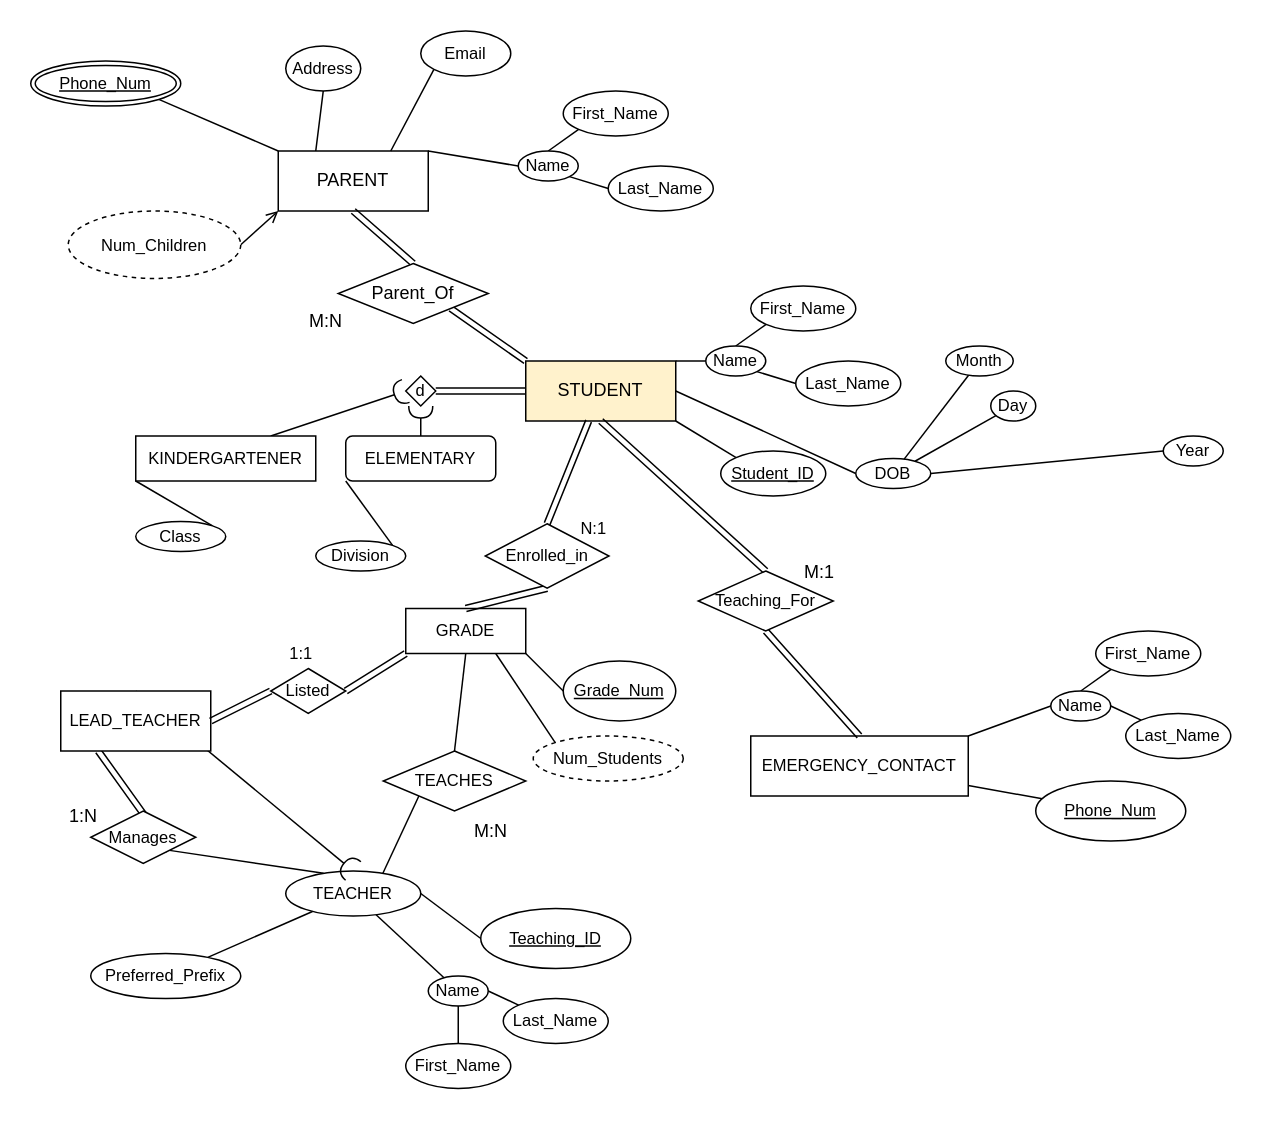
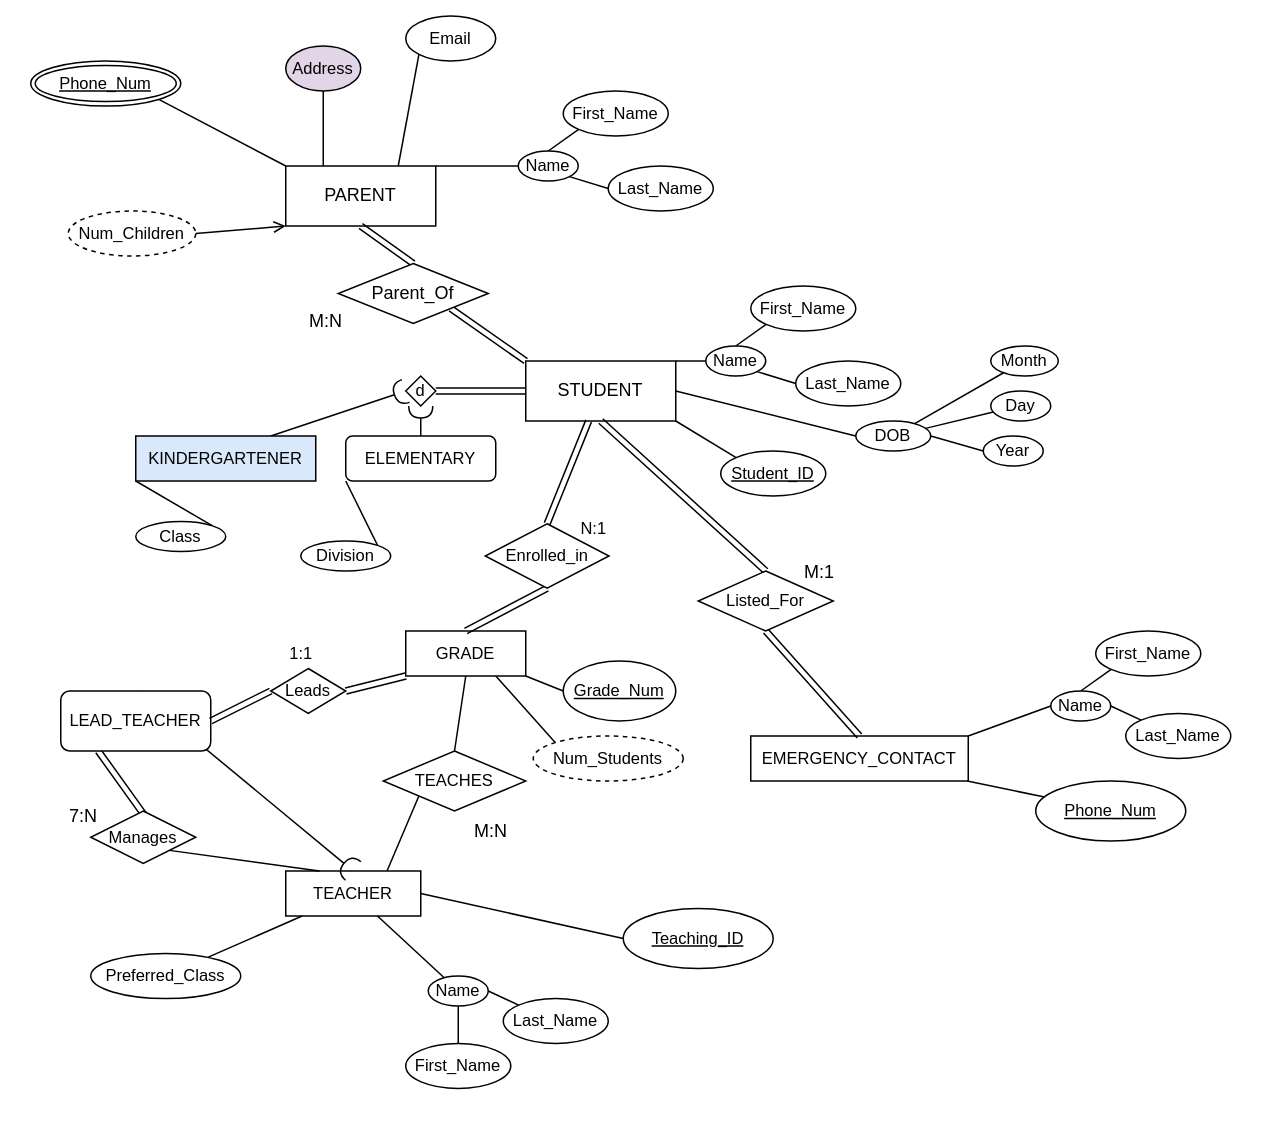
- <mxCell id="45" value="Email" style="ellipse;whiteSpace=wrap;html=1;align=center;fontFamily=Helvetica;fontSize=11;fontColor=default;" parent="1" vertex="1"><mxGeometry x="280" y="20" width="60" height="30" as="geometry" /></mxCell>
+ <mxCell id="45" value="Email" style="ellipse;whiteSpace=wrap;html=1;align=center;fontFamily=Helvetica;fontSize=11;fontColor=default;" parent="1" vertex="1"><mxGeometry x="270" y="10" width="60" height="30" as="geometry" /></mxCell>
- <mxCell id="43" value="Address" style="ellipse;whiteSpace=wrap;html=1;align=center;fontFamily=Helvetica;fontSize=11;fontColor=default;" parent="1" vertex="1"><mxGeometry x="190" y="30" width="50" height="30" as="geometry" /></mxCell>
+ <mxCell id="43" value="Address" style="ellipse;whiteSpace=wrap;html=1;align=center;fontFamily=Helvetica;fontSize=11;fontColor=default;fillColor=#e1d5e7;" parent="1" vertex="1"><mxGeometry x="190" y="30" width="50" height="30" as="geometry" /></mxCell>
- <mxCell id="5" value="PARENT" style="whiteSpace=wrap;html=1;align=center;" parent="1" vertex="1"><mxGeometry x="185" y="100" width="100" height="40" as="geometry" /></mxCell>
+ <mxCell id="5" value="PARENT" style="whiteSpace=wrap;html=1;align=center;" parent="1" vertex="1"><mxGeometry x="190" y="110" width="100" height="40" as="geometry" /></mxCell>
- <mxCell id="81" value="Num_Children" style="ellipse;whiteSpace=wrap;html=1;align=center;dashed=1;fontFamily=Helvetica;fontSize=11;fontColor=default;" parent="1" vertex="1"><mxGeometry x="45" y="140" width="115" height="45" as="geometry" /></mxCell>
+ <mxCell id="81" value="Num_Children" style="ellipse;whiteSpace=wrap;html=1;align=center;dashed=1;fontFamily=Helvetica;fontSize=11;fontColor=default;" parent="1" vertex="1"><mxGeometry x="45" y="140" width="85" height="30" as="geometry" /></mxCell>
- <mxCell id="16" value="Month" style="ellipse;whiteSpace=wrap;html=1;align=center;fontFamily=Helvetica;fontSize=11;fontColor=default;" parent="1" vertex="1"><mxGeometry x="630" y="230" width="45" height="20" as="geometry" /></mxCell>
+ <mxCell id="16" value="Month" style="ellipse;whiteSpace=wrap;html=1;align=center;fontFamily=Helvetica;fontSize=11;fontColor=default;" parent="1" vertex="1"><mxGeometry x="660" y="230" width="45" height="20" as="geometry" /></mxCell>
- <mxCell id="4" value="STUDENT" style="whiteSpace=wrap;html=1;align=center;fillColor=#fff2cc;" parent="1" vertex="1"><mxGeometry x="350" y="240" width="100" height="40" as="geometry" /></mxCell>
+ <mxCell id="4" value="STUDENT" style="whiteSpace=wrap;html=1;align=center;" parent="1" vertex="1"><mxGeometry x="350" y="240" width="100" height="40" as="geometry" /></mxCell>
- <mxCell id="18" value="Day" style="ellipse;whiteSpace=wrap;html=1;align=center;fontFamily=Helvetica;fontSize=11;fontColor=default;" parent="1" vertex="1"><mxGeometry x="660" y="260" width="30" height="20" as="geometry" /></mxCell>
+ <mxCell id="18" value="Day" style="ellipse;whiteSpace=wrap;html=1;align=center;fontFamily=Helvetica;fontSize=11;fontColor=default;" parent="1" vertex="1"><mxGeometry x="660" y="260" width="40" height="20" as="geometry" /></mxCell>
- <mxCell id="20" value="Year" style="ellipse;whiteSpace=wrap;html=1;align=center;fontFamily=Helvetica;fontSize=11;fontColor=default;" parent="1" vertex="1"><mxGeometry x="775" y="290" width="40" height="20" as="geometry" /></mxCell>
+ <mxCell id="20" value="Year" style="ellipse;whiteSpace=wrap;html=1;align=center;fontFamily=Helvetica;fontSize=11;fontColor=default;" parent="1" vertex="1"><mxGeometry x="655" y="290" width="40" height="20" as="geometry" /></mxCell>
- <mxCell id="25" value="KINDERGARTENER" style="whiteSpace=wrap;html=1;align=center;fontFamily=Helvetica;fontSize=11;fontColor=default;" parent="1" vertex="1"><mxGeometry x="90" y="290" width="120" height="30" as="geometry" /></mxCell>
+ <mxCell id="25" value="KINDERGARTENER" style="whiteSpace=wrap;html=1;align=center;fontFamily=Helvetica;fontSize=11;fontColor=default;fillColor=#dae8fc;" parent="1" vertex="1"><mxGeometry x="90" y="290" width="120" height="30" as="geometry" /></mxCell>
- <mxCell id="14" value="DOB" style="ellipse;whiteSpace=wrap;html=1;align=center;fontFamily=Helvetica;fontSize=11;fontColor=default;" parent="1" vertex="1"><mxGeometry x="570" y="305" width="50" height="20" as="geometry" /></mxCell>
+ <mxCell id="14" value="DOB" style="ellipse;whiteSpace=wrap;html=1;align=center;fontFamily=Helvetica;fontSize=11;fontColor=default;" parent="1" vertex="1"><mxGeometry x="570" y="280" width="50" height="20" as="geometry" /></mxCell>
- <mxCell id="30" value="Division" style="ellipse;whiteSpace=wrap;html=1;align=center;fontFamily=Helvetica;fontSize=11;fontColor=default;" parent="1" vertex="1"><mxGeometry x="210" y="360" width="60" height="20" as="geometry" /></mxCell>
+ <mxCell id="30" value="Division" style="ellipse;whiteSpace=wrap;html=1;align=center;fontFamily=Helvetica;fontSize=11;fontColor=default;" parent="1" vertex="1"><mxGeometry x="200" y="360" width="60" height="20" as="geometry" /></mxCell>
- <mxCell id="57" value="Teaching_For" style="shape=rhombus;perimeter=rhombusPerimeter;whiteSpace=wrap;html=1;align=center;fontFamily=Helvetica;fontSize=11;fontColor=default;" parent="1" vertex="1"><mxGeometry x="465" y="380" width="90" height="40" as="geometry" /></mxCell>
+ <mxCell id="57" value="Listed_For" style="shape=rhombus;perimeter=rhombusPerimeter;whiteSpace=wrap;html=1;align=center;fontFamily=Helvetica;fontSize=11;fontColor=default;" parent="1" vertex="1"><mxGeometry x="465" y="380" width="90" height="40" as="geometry" /></mxCell>
- <mxCell id="84" value="GRADE" style="whiteSpace=wrap;html=1;align=center;fontFamily=Helvetica;fontSize=11;fontColor=default;" vertex="1" parent="1"><mxGeometry x="270" y="405" width="80" height="30" as="geometry" /></mxCell>
+ <mxCell id="84" value="GRADE" style="whiteSpace=wrap;html=1;align=center;fontFamily=Helvetica;fontSize=11;fontColor=default;" vertex="1" parent="1"><mxGeometry x="270" y="420" width="80" height="30" as="geometry" /></mxCell>
- <mxCell id="91" value="Listed" style="shape=rhombus;perimeter=rhombusPerimeter;whiteSpace=wrap;html=1;align=center;fontFamily=Helvetica;fontSize=11;fontColor=default;" vertex="1" parent="1"><mxGeometry x="180" y="445" width="50" height="30" as="geometry" /></mxCell>
+ <mxCell id="91" value="Leads" style="shape=rhombus;perimeter=rhombusPerimeter;whiteSpace=wrap;html=1;align=center;fontFamily=Helvetica;fontSize=11;fontColor=default;" vertex="1" parent="1"><mxGeometry x="180" y="445" width="50" height="30" as="geometry" /></mxCell>
- <mxCell id="73" value="LEAD_TEACHER" style="whiteSpace=wrap;html=1;align=center;fontFamily=Helvetica;fontSize=11;fontColor=default;" parent="1" vertex="1"><mxGeometry x="40" y="460" width="100" height="40" as="geometry" /></mxCell>
+ <mxCell id="73" value="LEAD_TEACHER" style="whiteSpace=wrap;html=1;align=center;fontFamily=Helvetica;fontSize=11;fontColor=default;rounded=1;" parent="1" vertex="1"><mxGeometry x="40" y="460" width="100" height="40" as="geometry" /></mxCell>
- <mxCell id="46" value="EMERGENCY_CONTACT" style="whiteSpace=wrap;html=1;align=center;fontFamily=Helvetica;fontSize=11;fontColor=default;" parent="1" vertex="1"><mxGeometry x="500" y="490" width="145" height="40" as="geometry" /></mxCell>
+ <mxCell id="46" value="EMERGENCY_CONTACT" style="whiteSpace=wrap;html=1;align=center;fontFamily=Helvetica;fontSize=11;fontColor=default;" parent="1" vertex="1"><mxGeometry x="500" y="490" width="145" height="30" as="geometry" /></mxCell>
- <mxCell id="76" value="1:N" style="text;strokeColor=none;fillColor=none;spacingLeft=4;spacingRight=4;overflow=hidden;rotatable=0;points=[[0,0.5],[1,0.5]];portConstraint=eastwest;fontSize=12;fontFamily=Helvetica;fontColor=default;" parent="1" vertex="1"><mxGeometry x="40" y="530" width="40" height="30" as="geometry" /></mxCell>
+ <mxCell id="76" value="7:N" style="text;strokeColor=none;fillColor=none;spacingLeft=4;spacingRight=4;overflow=hidden;rotatable=0;points=[[0,0.5],[1,0.5]];portConstraint=eastwest;fontSize=12;fontFamily=Helvetica;fontColor=default;" parent="1" vertex="1"><mxGeometry x="40" y="530" width="40" height="30" as="geometry" /></mxCell>
- <mxCell id="60" value="TEACHER" style="ellipse;whiteSpace=wrap;html=1;align=center;fontFamily=Helvetica;fontSize=11;fontColor=default;" parent="1" vertex="1"><mxGeometry x="190" y="580" width="90" height="30" as="geometry" /></mxCell>
+ <mxCell id="60" value="TEACHER" style="whiteSpace=wrap;html=1;align=center;fontFamily=Helvetica;fontSize=11;fontColor=default;" parent="1" vertex="1"><mxGeometry x="190" y="580" width="90" height="30" as="geometry" /></mxCell>
- <mxCell id="70" value="Teaching_ID" style="ellipse;whiteSpace=wrap;html=1;align=center;fontStyle=4;fontFamily=Helvetica;fontSize=11;fontColor=default;" parent="1" vertex="1"><mxGeometry x="320" y="605" width="100" height="40" as="geometry" /></mxCell>
+ <mxCell id="70" value="Teaching_ID" style="ellipse;whiteSpace=wrap;html=1;align=center;fontStyle=4;fontFamily=Helvetica;fontSize=11;fontColor=default;" parent="1" vertex="1"><mxGeometry x="415" y="605" width="100" height="40" as="geometry" /></mxCell>
- <mxCell id="62" value="Preferred_Prefix" style="ellipse;whiteSpace=wrap;html=1;align=center;fontFamily=Helvetica;fontSize=11;fontColor=default;" parent="1" vertex="1"><mxGeometry x="60" y="635" width="100" height="30" as="geometry" /></mxCell>
+ <mxCell id="62" value="Preferred_Class" style="ellipse;whiteSpace=wrap;html=1;align=center;fontFamily=Helvetica;fontSize=11;fontColor=default;" parent="1" vertex="1"><mxGeometry x="60" y="635" width="100" height="30" as="geometry" /></mxCell>
